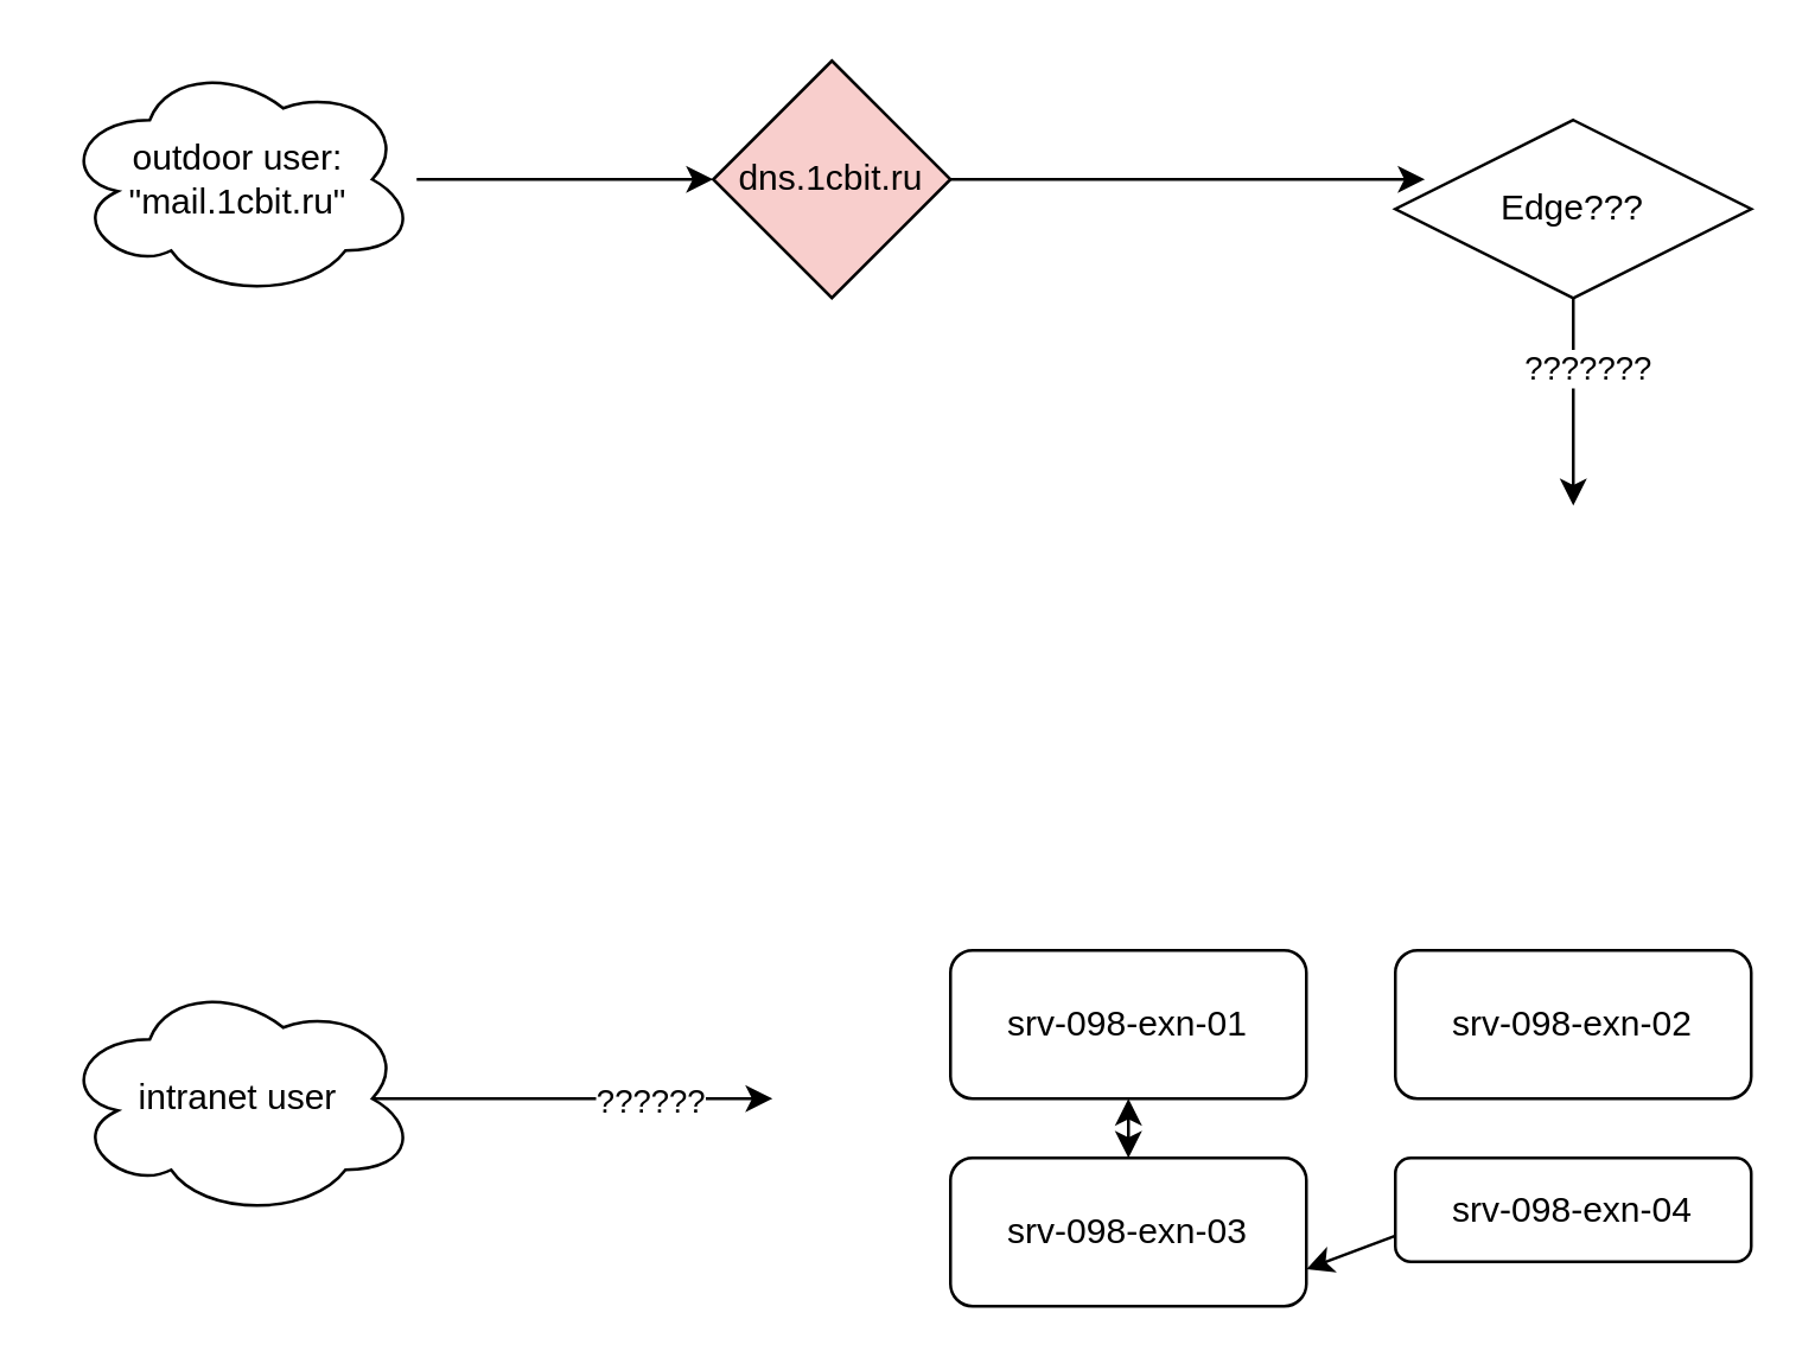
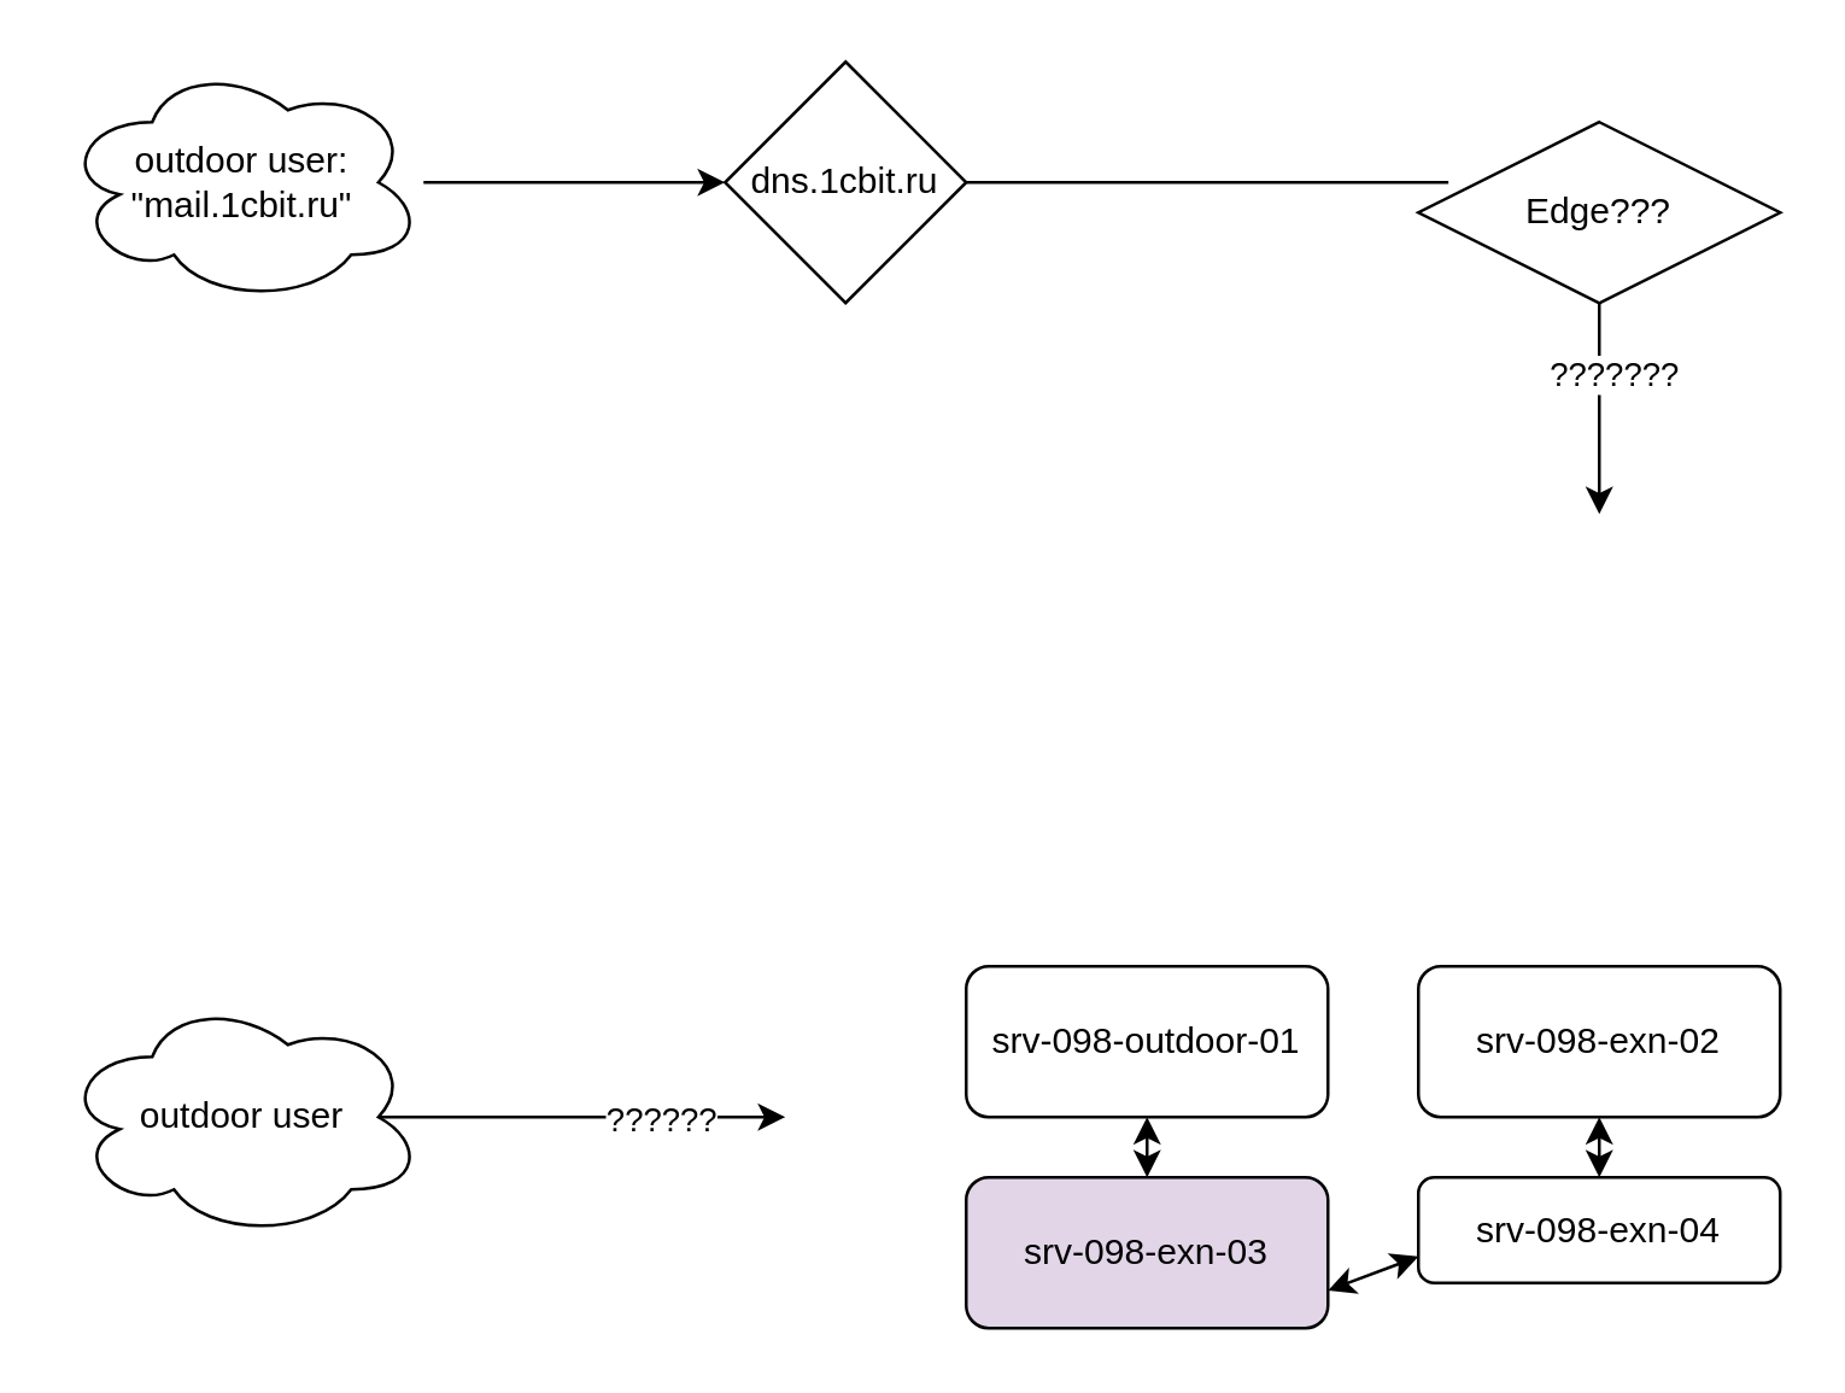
- <mxCell id="3" value="dns.1cbit.ru" style="rhombus;whiteSpace=wrap;html=1;fillColor=#f8cecc;" vertex="1" parent="1"><mxGeometry x="240" y="20" width="80" height="80" as="geometry" /></mxCell>
+ <mxCell id="3" value="dns.1cbit.ru" style="rhombus;whiteSpace=wrap;html=1;" vertex="1" parent="1"><mxGeometry x="240" y="20" width="80" height="80" as="geometry" /></mxCell>
- <mxCell id="6" value="" style="endArrow=classic;html=1;exitX=1;exitY=0.5;exitDx=0;exitDy=0;entryX=0.083;entryY=0.333;entryDx=0;entryDy=0;entryPerimeter=0;" edge="1" parent="1" source="3" target="5"><mxGeometry width="50" height="50" relative="1" as="geometry"><mxPoint x="340" y="520" as="sourcePoint" /><mxPoint x="390" y="470" as="targetPoint" /><Array as="points"><mxPoint x="410" y="60" /></Array></mxGeometry></mxCell>
+ <mxCell id="6" value="" style="endArrow=none;html=1;exitX=1;exitY=0.5;exitDx=0;exitDy=0;entryX=0.083;entryY=0.333;entryDx=0;entryDy=0;entryPerimeter=0;" edge="1" parent="1" source="3" target="5"><mxGeometry width="50" height="50" relative="1" as="geometry"><mxPoint x="340" y="520" as="sourcePoint" /><mxPoint x="390" y="470" as="targetPoint" /><Array as="points"><mxPoint x="410" y="60" /></Array></mxGeometry></mxCell>
- <mxCell id="8" value="srv-098-exn-01" style="rounded=1;whiteSpace=wrap;html=1;" vertex="1" parent="1"><mxGeometry x="320" y="320" width="120" height="50" as="geometry" /></mxCell>
+ <mxCell id="8" value="srv-098-outdoor-01" style="rounded=1;whiteSpace=wrap;html=1;" vertex="1" parent="1"><mxGeometry x="320" y="320" width="120" height="50" as="geometry" /></mxCell>
- <mxCell id="14" value="intranet user" style="ellipse;shape=cloud;whiteSpace=wrap;html=1;" vertex="1" parent="1"><mxGeometry x="20" y="330" width="120" height="80" as="geometry" /></mxCell>
+ <mxCell id="14" value="outdoor user" style="ellipse;shape=cloud;whiteSpace=wrap;html=1;" vertex="1" parent="1"><mxGeometry x="20" y="330" width="120" height="80" as="geometry" /></mxCell>
+ <mxCell id="12" value="" style="endArrow=classic;startArrow=classic;html=1;entryX=0.5;entryY=1;entryDx=0;entryDy=0;exitX=0.5;exitY=0;exitDx=0;exitDy=0;" edge="1" parent="1" source="10" target="2"><mxGeometry width="50" height="50" relative="1" as="geometry"><mxPoint x="170" y="420" as="sourcePoint" /><mxPoint x="220" y="370" as="targetPoint" /></mxGeometry></mxCell>
- <mxCell id="9" value="&lt;span&gt;srv-098-exn-03&lt;/span&gt;" style="rounded=1;whiteSpace=wrap;html=1;" vertex="1" parent="1"><mxGeometry x="320" y="390" width="120" height="50" as="geometry" /></mxCell>
+ <mxCell id="9" value="&lt;span&gt;srv-098-exn-03&lt;/span&gt;" style="rounded=1;whiteSpace=wrap;html=1;fillColor=#e1d5e7;" vertex="1" parent="1"><mxGeometry x="320" y="390" width="120" height="50" as="geometry" /></mxCell>
- <mxCell id="13" value="" style="endArrow=none;startArrow=classic;html=1;entryX=0;entryY=0.75;entryDx=0;entryDy=0;exitX=1;exitY=0.75;exitDx=0;exitDy=0;" edge="1" parent="1" source="9" target="10"><mxGeometry width="50" height="50" relative="1" as="geometry"><mxPoint x="280" y="520" as="sourcePoint" /><mxPoint x="330" y="470" as="targetPoint" /></mxGeometry></mxCell>
+ <mxCell id="13" value="" style="endArrow=classic;startArrow=classic;html=1;entryX=0;entryY=0.75;entryDx=0;entryDy=0;exitX=1;exitY=0.75;exitDx=0;exitDy=0;" edge="1" parent="1" source="9" target="10"><mxGeometry width="50" height="50" relative="1" as="geometry"><mxPoint x="280" y="520" as="sourcePoint" /><mxPoint x="330" y="470" as="targetPoint" /></mxGeometry></mxCell>
